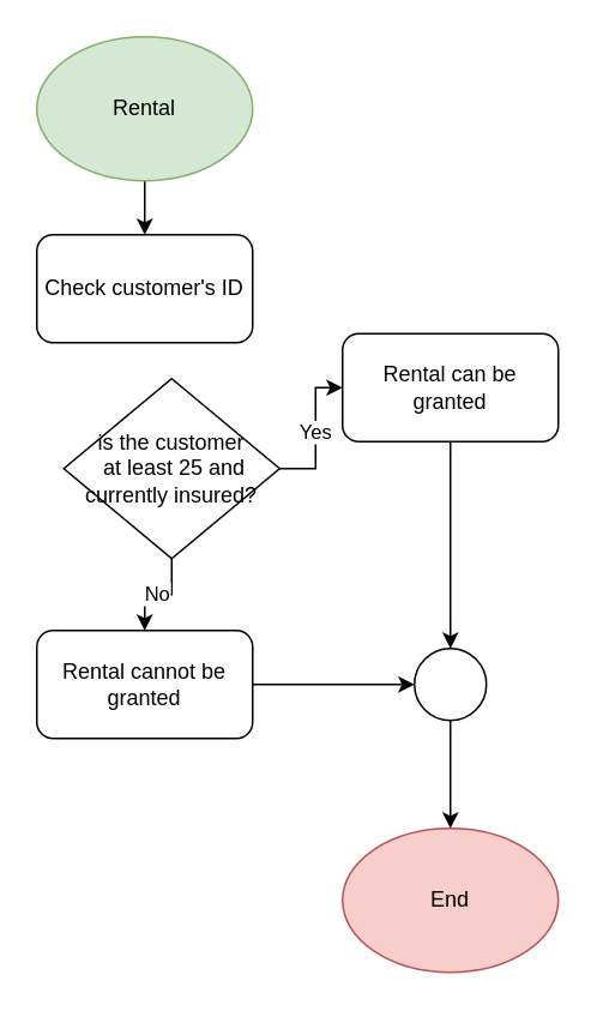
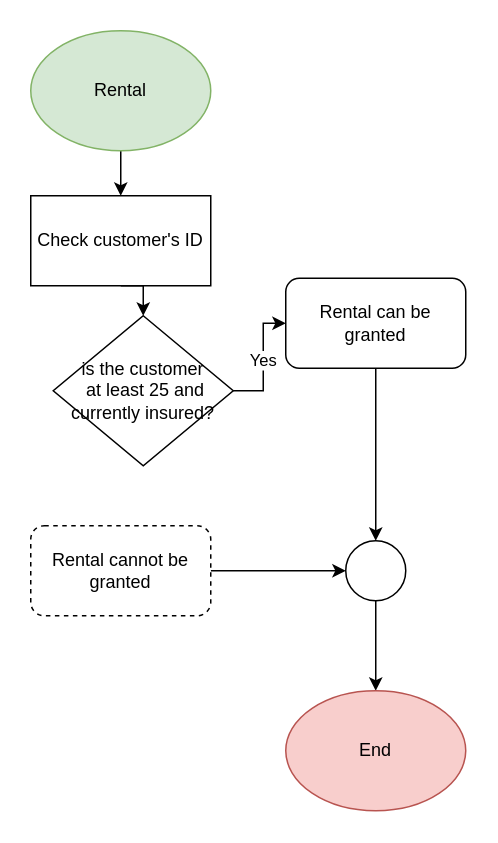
- <mxCell id="5" value="Check customer's ID" style="rounded=1;whiteSpace=wrap;html=1;" vertex="1" parent="1"><mxGeometry x="20" y="130" width="120" height="60" as="geometry" /></mxCell>
+ <mxCell id="5" value="Check customer's ID" style="whiteSpace=wrap;html=1;rounded=0;" vertex="1" parent="1"><mxGeometry x="20" y="130" width="120" height="60" as="geometry" /></mxCell>
+ <mxCell id="4" style="edgeStyle=orthogonalEdgeStyle;rounded=0;orthogonalLoop=1;jettySize=auto;html=1;exitX=0.5;exitY=1;exitDx=0;exitDy=0;entryX=0.5;entryY=0;entryDx=0;entryDy=0;" edge="1" parent="1" source="5" target="8"><mxGeometry relative="1" as="geometry" /></mxCell>
- <mxCell id="7" value="No" style="edgeStyle=orthogonalEdgeStyle;rounded=0;orthogonalLoop=1;jettySize=auto;html=1;exitX=0.5;exitY=1;exitDx=0;exitDy=0;entryX=0.5;entryY=0;entryDx=0;entryDy=0;" edge="1" parent="1" source="8" target="10"><mxGeometry relative="1" as="geometry" /></mxCell>
- <mxCell id="10" value="Rental cannot be granted" style="rounded=1;whiteSpace=wrap;html=1;" vertex="1" parent="1"><mxGeometry x="20" y="350" width="120" height="60" as="geometry" /></mxCell>
+ <mxCell id="10" value="Rental cannot be granted" style="rounded=1;whiteSpace=wrap;html=1;dashed=1;" vertex="1" parent="1"><mxGeometry x="20" y="350" width="120" height="60" as="geometry" /></mxCell>
